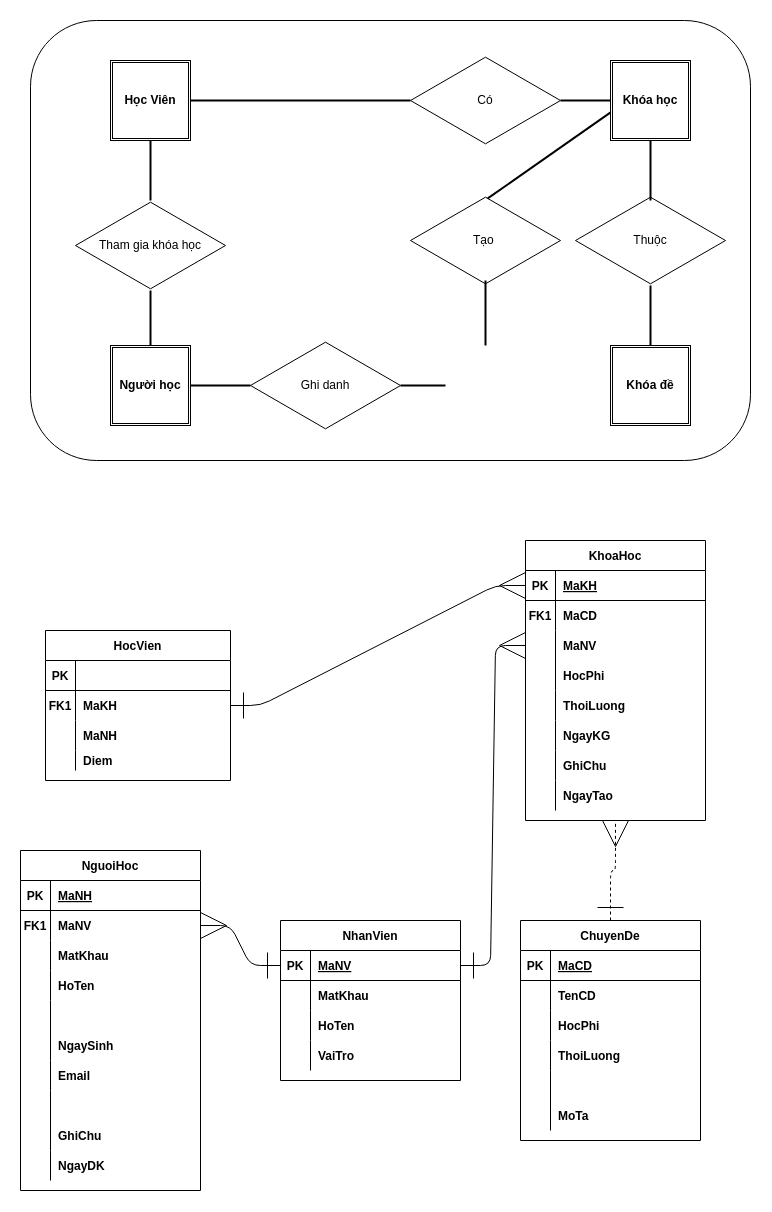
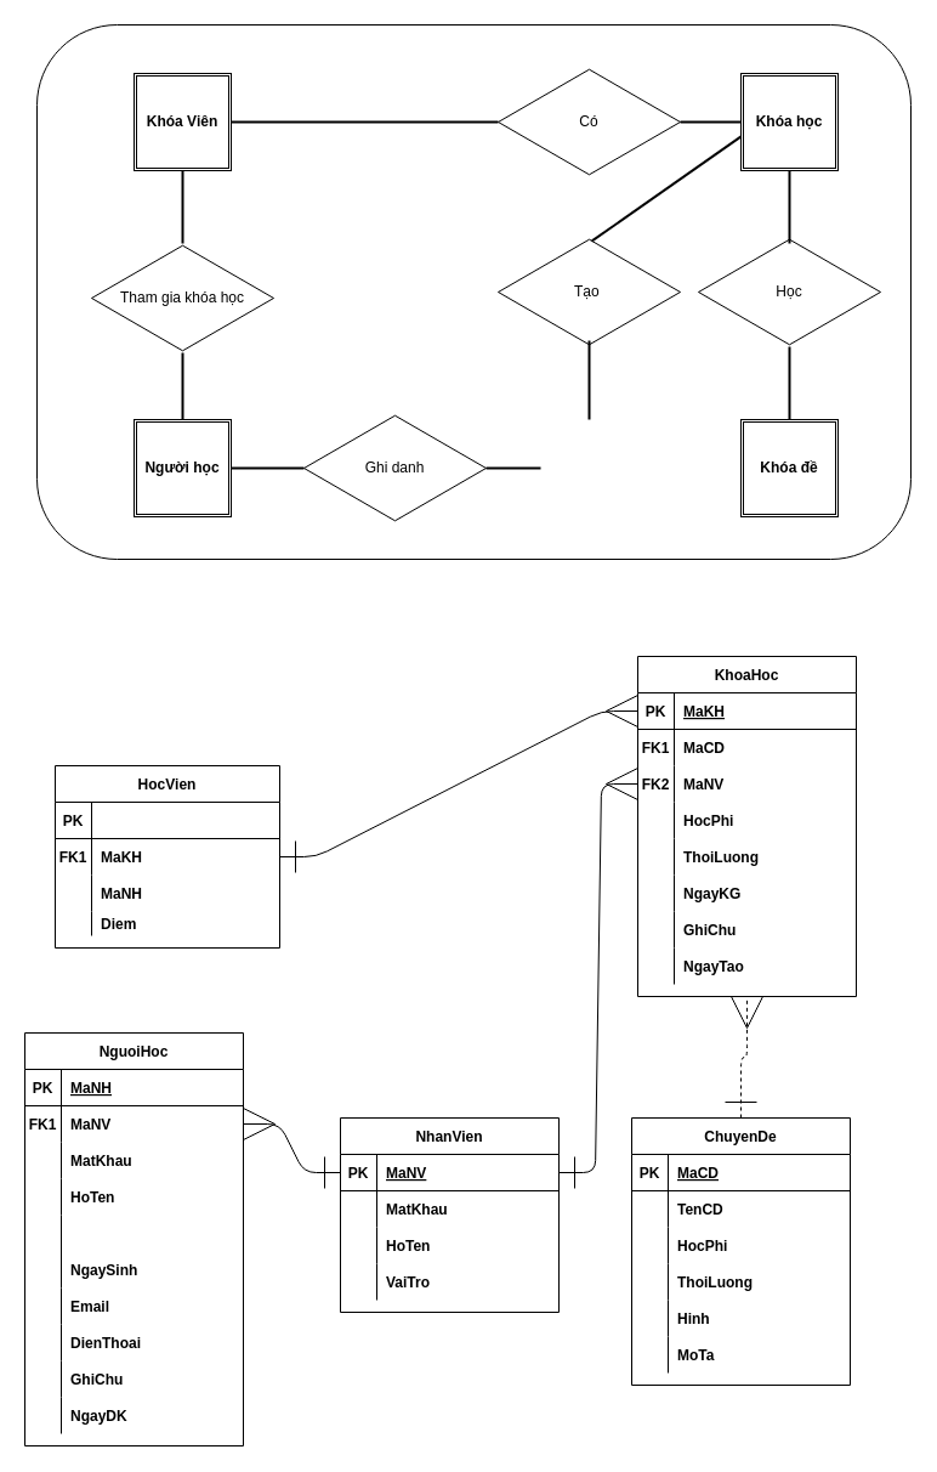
- <mxCell id="4" value="&lt;b&gt;Học Viên&lt;/b&gt;" style="shape=ext;double=1;whiteSpace=wrap;html=1;aspect=fixed;" vertex="1" parent="1"><mxGeometry x="110" y="60" width="80" height="80" as="geometry" /></mxCell>
+ <mxCell id="4" value="&lt;b&gt;Khóa Viên&lt;/b&gt;" style="shape=ext;double=1;whiteSpace=wrap;html=1;aspect=fixed;" vertex="1" parent="1"><mxGeometry x="110" y="60" width="80" height="80" as="geometry" /></mxCell>
- <mxCell id="9" value="Thuộc" style="html=1;whiteSpace=wrap;aspect=fixed;shape=isoRectangle;" vertex="1" parent="1"><mxGeometry x="575" y="195" width="150" height="90" as="geometry" /></mxCell>
+ <mxCell id="9" value="Học" style="html=1;whiteSpace=wrap;aspect=fixed;shape=isoRectangle;" vertex="1" parent="1"><mxGeometry x="575" y="195" width="150" height="90" as="geometry" /></mxCell>
+ <mxCell id="42" value="FK2" style="shape=partialRectangle;connectable=0;fillColor=none;top=0;left=0;bottom=0;right=0;editable=1;overflow=hidden;fontStyle=1" vertex="1" parent="41"><mxGeometry width="30" height="30" as="geometry"><mxRectangle width="30" height="30" as="alternateBounds" /></mxGeometry></mxCell>
+ <mxCell id="104" value="Hinh" style="shape=partialRectangle;connectable=0;fillColor=none;top=0;left=0;bottom=0;right=0;align=left;spacingLeft=6;overflow=hidden;fontStyle=1" vertex="1" parent="102"><mxGeometry x="30" width="150" height="30" as="geometry"><mxRectangle width="150" height="30" as="alternateBounds" /></mxGeometry></mxCell>
+ <mxCell id="82" value="DienThoai" style="shape=partialRectangle;connectable=0;fillColor=none;top=0;left=0;bottom=0;right=0;align=left;spacingLeft=6;overflow=hidden;fontStyle=1" vertex="1" parent="80"><mxGeometry x="30" width="150" height="30" as="geometry"><mxRectangle width="150" height="30" as="alternateBounds" /></mxGeometry></mxCell>
